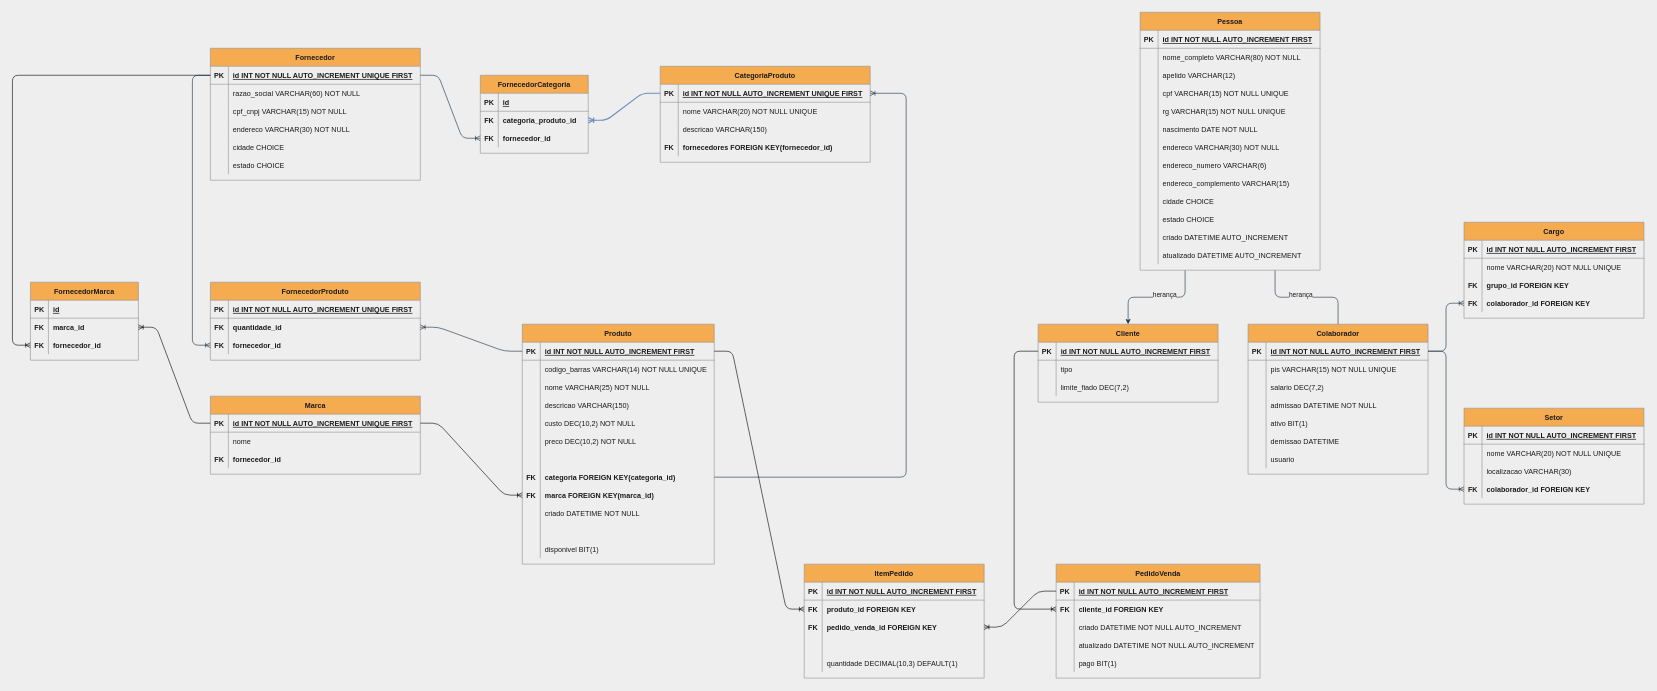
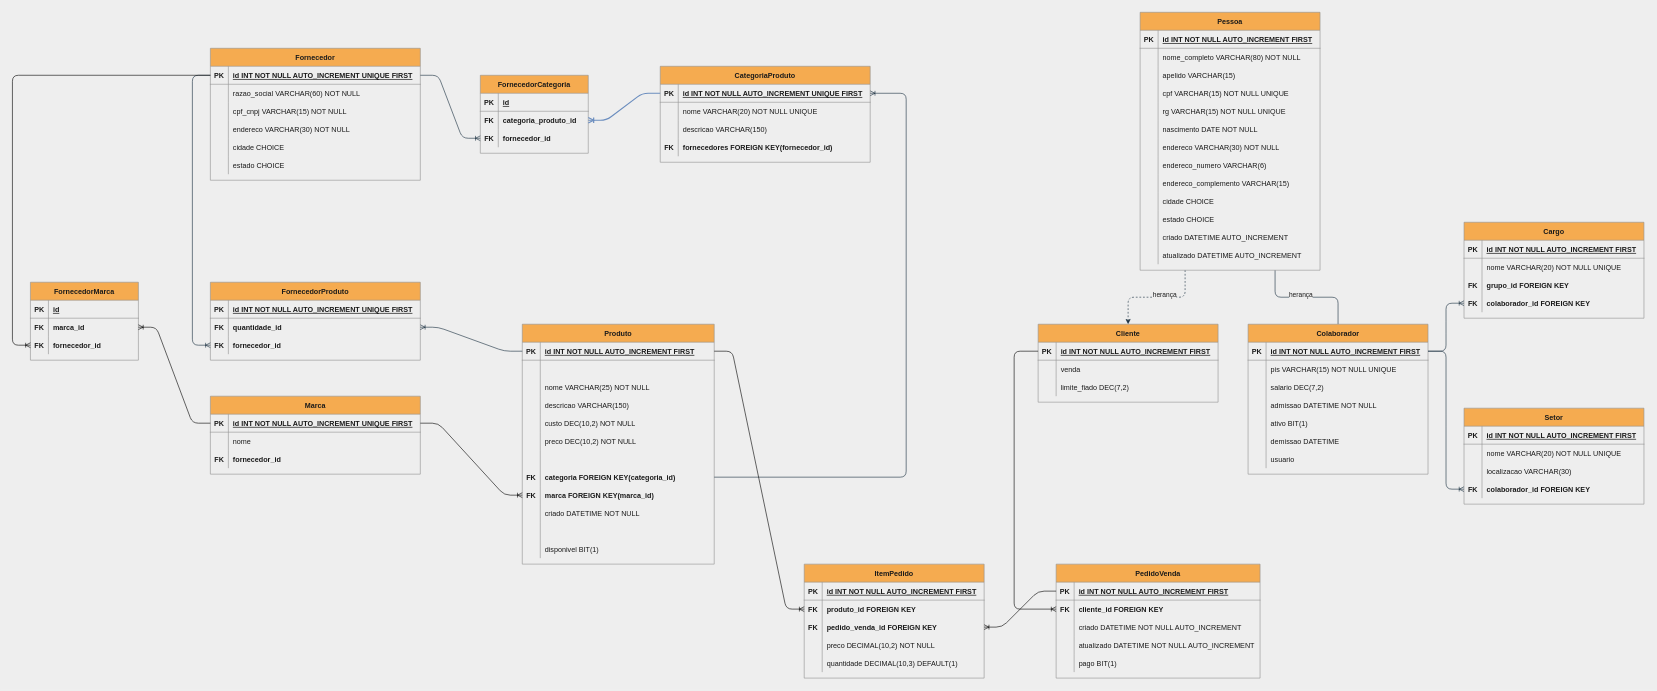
- <mxCell id="94" value="apelido VARCHAR(12)" style="shape=partialRectangle;connectable=0;fillColor=none;top=0;left=0;bottom=0;right=0;align=left;spacingLeft=6;overflow=hidden;strokeColor=#909090;fontColor=#1A1A1A;" vertex="1" parent="92"><mxGeometry x="30" width="270" height="30" as="geometry" /></mxCell>
+ <mxCell id="94" value="apelido VARCHAR(15)" style="shape=partialRectangle;connectable=0;fillColor=none;top=0;left=0;bottom=0;right=0;align=left;spacingLeft=6;overflow=hidden;strokeColor=#909090;fontColor=#1A1A1A;" vertex="1" parent="92"><mxGeometry x="30" width="270" height="30" as="geometry" /></mxCell>
- <mxCell id="83" style="edgeStyle=orthogonalEdgeStyle;rounded=1;sketch=0;orthogonalLoop=1;jettySize=auto;html=1;exitX=0.25;exitY=1;exitDx=0;exitDy=0;entryX=0.5;entryY=0;entryDx=0;entryDy=0;fontColor=#1A1A1A;strokeColor=#182E3E;labelBackgroundColor=#EEEEEE;" edge="1" parent="1" source="85" target="160"><mxGeometry relative="1" as="geometry" /></mxCell>
+ <mxCell id="83" style="edgeStyle=orthogonalEdgeStyle;rounded=1;sketch=0;orthogonalLoop=1;jettySize=auto;html=1;exitX=0.25;exitY=1;exitDx=0;exitDy=0;entryX=0.5;entryY=0;entryDx=0;entryDy=0;fontColor=#1A1A1A;strokeColor=#182E3E;labelBackgroundColor=#EEEEEE;dashed=1;" edge="1" parent="1" source="85" target="160"><mxGeometry relative="1" as="geometry" /></mxCell>
- <mxCell id="8" value="codigo_barras VARCHAR(14) NOT NULL UNIQUE" style="shape=partialRectangle;connectable=0;fillColor=none;top=0;left=0;bottom=0;right=0;align=left;spacingLeft=6;overflow=hidden;strokeColor=#909090;fontColor=#1A1A1A;" vertex="1" parent="6"><mxGeometry x="30" width="290" height="30" as="geometry" /></mxCell>
- <mxCell id="166" value="tipo" style="shape=partialRectangle;connectable=0;fillColor=none;top=0;left=0;bottom=0;right=0;align=left;spacingLeft=6;overflow=hidden;strokeColor=#909090;fontColor=#1A1A1A;" vertex="1" parent="164"><mxGeometry x="30" width="270" height="30" as="geometry" /></mxCell>
+ <mxCell id="166" value="venda" style="shape=partialRectangle;connectable=0;fillColor=none;top=0;left=0;bottom=0;right=0;align=left;spacingLeft=6;overflow=hidden;strokeColor=#909090;fontColor=#1A1A1A;" vertex="1" parent="164"><mxGeometry x="30" width="270" height="30" as="geometry" /></mxCell>
+ <mxCell id="226" value="preco DECIMAL(10,2) NOT NULL" style="shape=partialRectangle;connectable=0;fillColor=none;top=0;left=0;bottom=0;right=0;align=left;spacingLeft=6;overflow=hidden;strokeColor=#909090;fontColor=#1A1A1A;fontStyle=0" vertex="1" parent="224"><mxGeometry x="30" width="270" height="30" as="geometry" /></mxCell>
